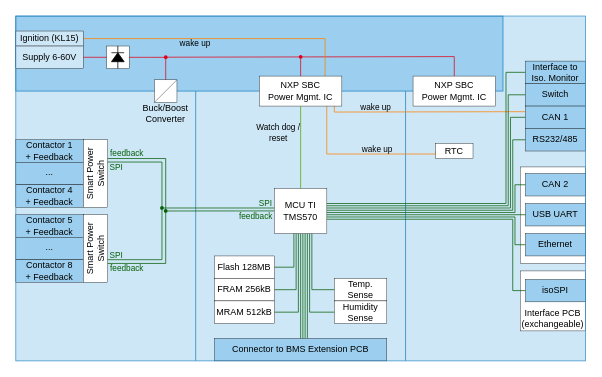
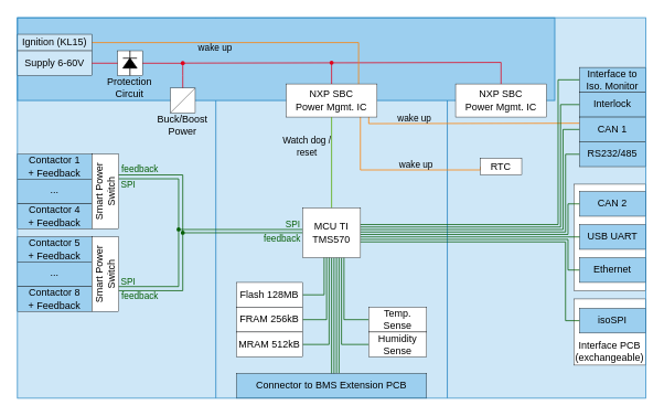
+ <mxCell id="18" value="Protection&lt;br&gt;Circuit" style="text;html=1;align=center;verticalAlign=middle;whiteSpace=wrap;rounded=0;" parent="1" vertex="1"><mxGeometry x="126.25" y="90.91" width="60" height="30" as="geometry" /></mxCell>
- <mxCell id="72" value="Switch" style="rounded=0;whiteSpace=wrap;html=1;fillColor=#9ccfef;align=center;strokeWidth=0.5;" parent="1" vertex="1"><mxGeometry x="700" y="111" width="80" height="30" as="geometry" /></mxCell>
+ <mxCell id="72" value="Interlock" style="rounded=0;whiteSpace=wrap;html=1;fillColor=#9ccfef;align=center;strokeWidth=0.5;" parent="1" vertex="1"><mxGeometry x="700" y="111" width="80" height="30" as="geometry" /></mxCell>
- <mxCell id="19" value="Buck/Boost&lt;br&gt;Converter" style="text;html=1;align=center;verticalAlign=middle;whiteSpace=wrap;rounded=0;" parent="1" vertex="1"><mxGeometry x="190" y="136" width="60" height="30" as="geometry" /></mxCell>
+ <mxCell id="19" value="Buck/Boost&lt;br&gt;Power" style="text;html=1;align=center;verticalAlign=middle;whiteSpace=wrap;rounded=0;" parent="1" vertex="1"><mxGeometry x="190" y="136" width="60" height="30" as="geometry" /></mxCell>
